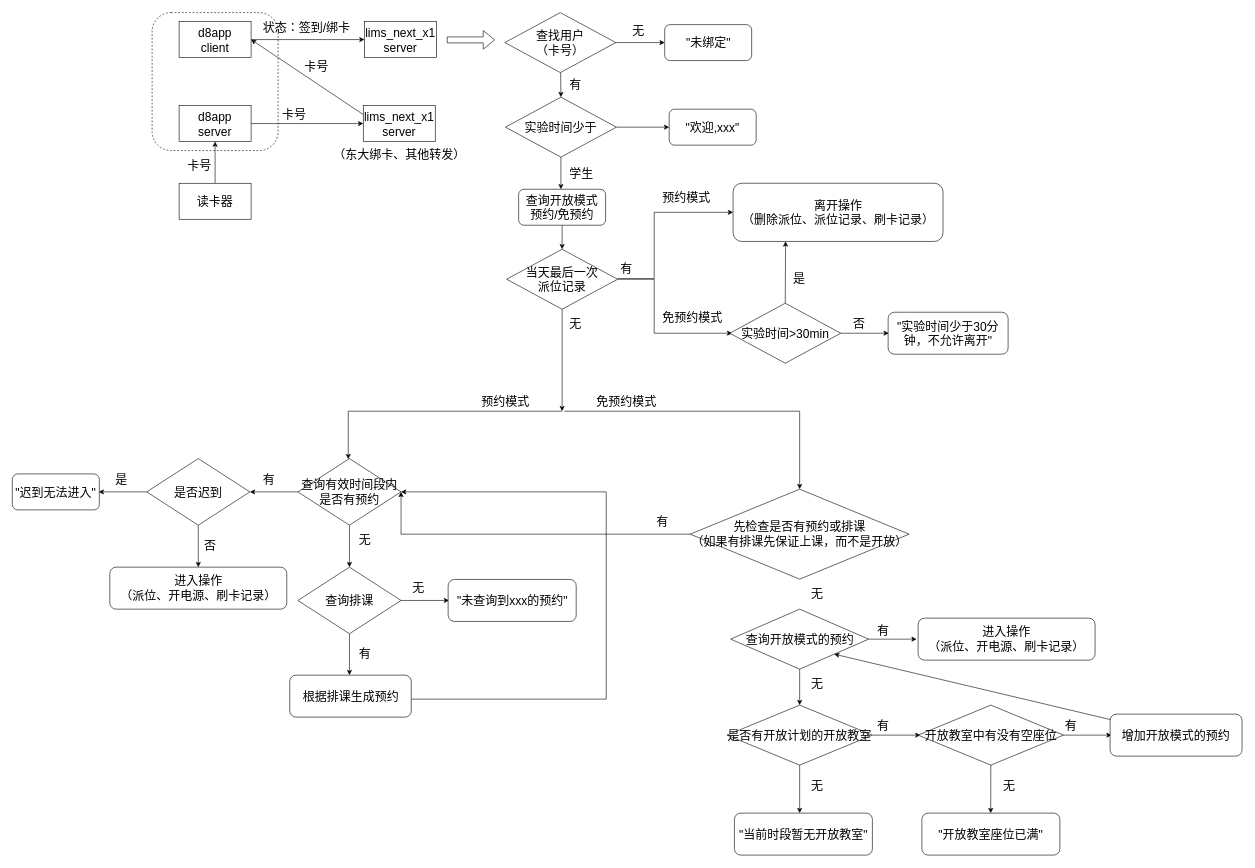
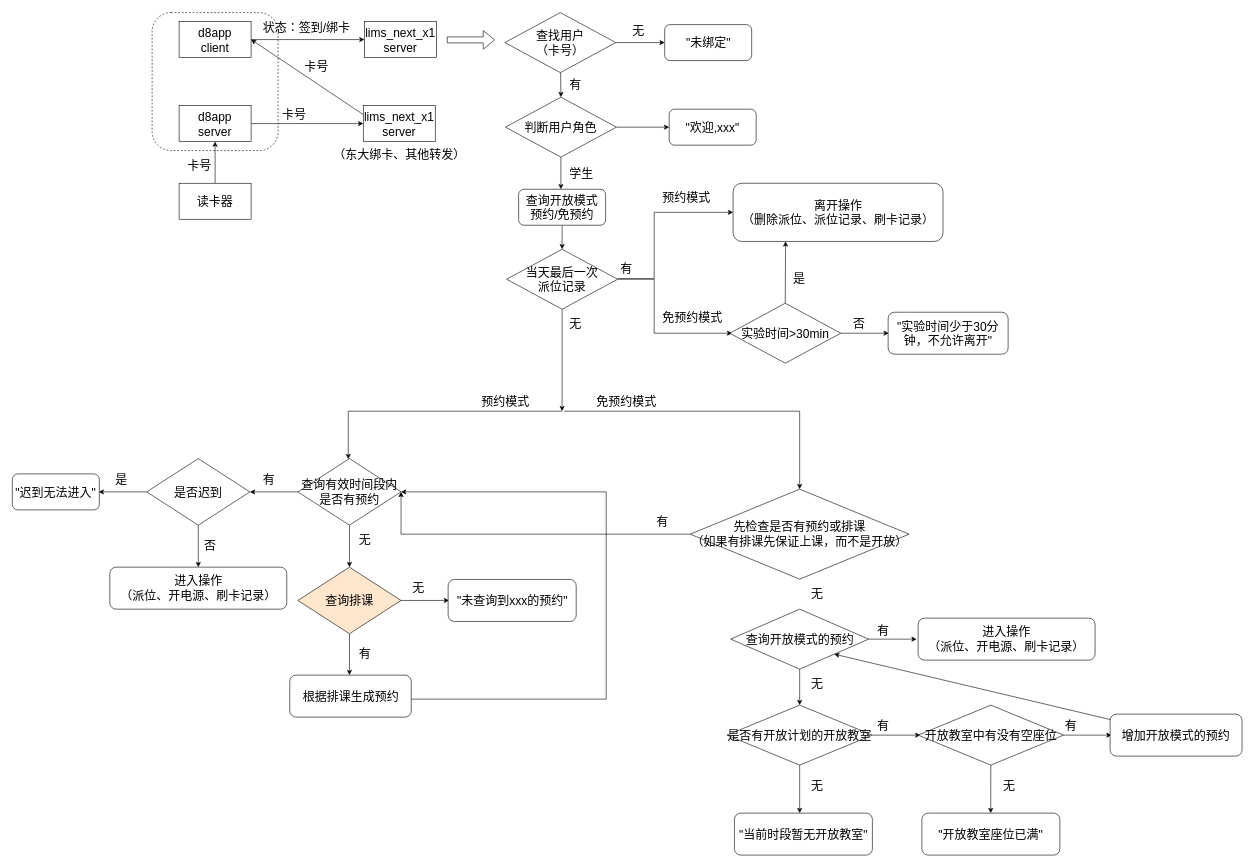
- <mxCell id="19" value="实验时间少于" style="rhombus;whiteSpace=wrap;html=1;strokeWidth=1;fontSize=20;" parent="1" vertex="1"><mxGeometry x="842" y="161.5" width="185" height="100" as="geometry" /></mxCell>
+ <mxCell id="19" value="判断用户角色" style="rhombus;whiteSpace=wrap;html=1;strokeWidth=1;fontSize=20;" parent="1" vertex="1"><mxGeometry x="842" y="161.5" width="185" height="100" as="geometry" /></mxCell>
- <mxCell id="64" value="查询排课" style="rhombus;whiteSpace=wrap;html=1;strokeWidth=1;fontSize=20;" vertex="1" parent="1"><mxGeometry x="496" y="945" width="172" height="111" as="geometry" /></mxCell>
+ <mxCell id="64" value="查询排课" style="rhombus;whiteSpace=wrap;html=1;strokeWidth=1;fontSize=20;fillColor=#ffe6cc;" vertex="1" parent="1"><mxGeometry x="496" y="945" width="172" height="111" as="geometry" /></mxCell>
